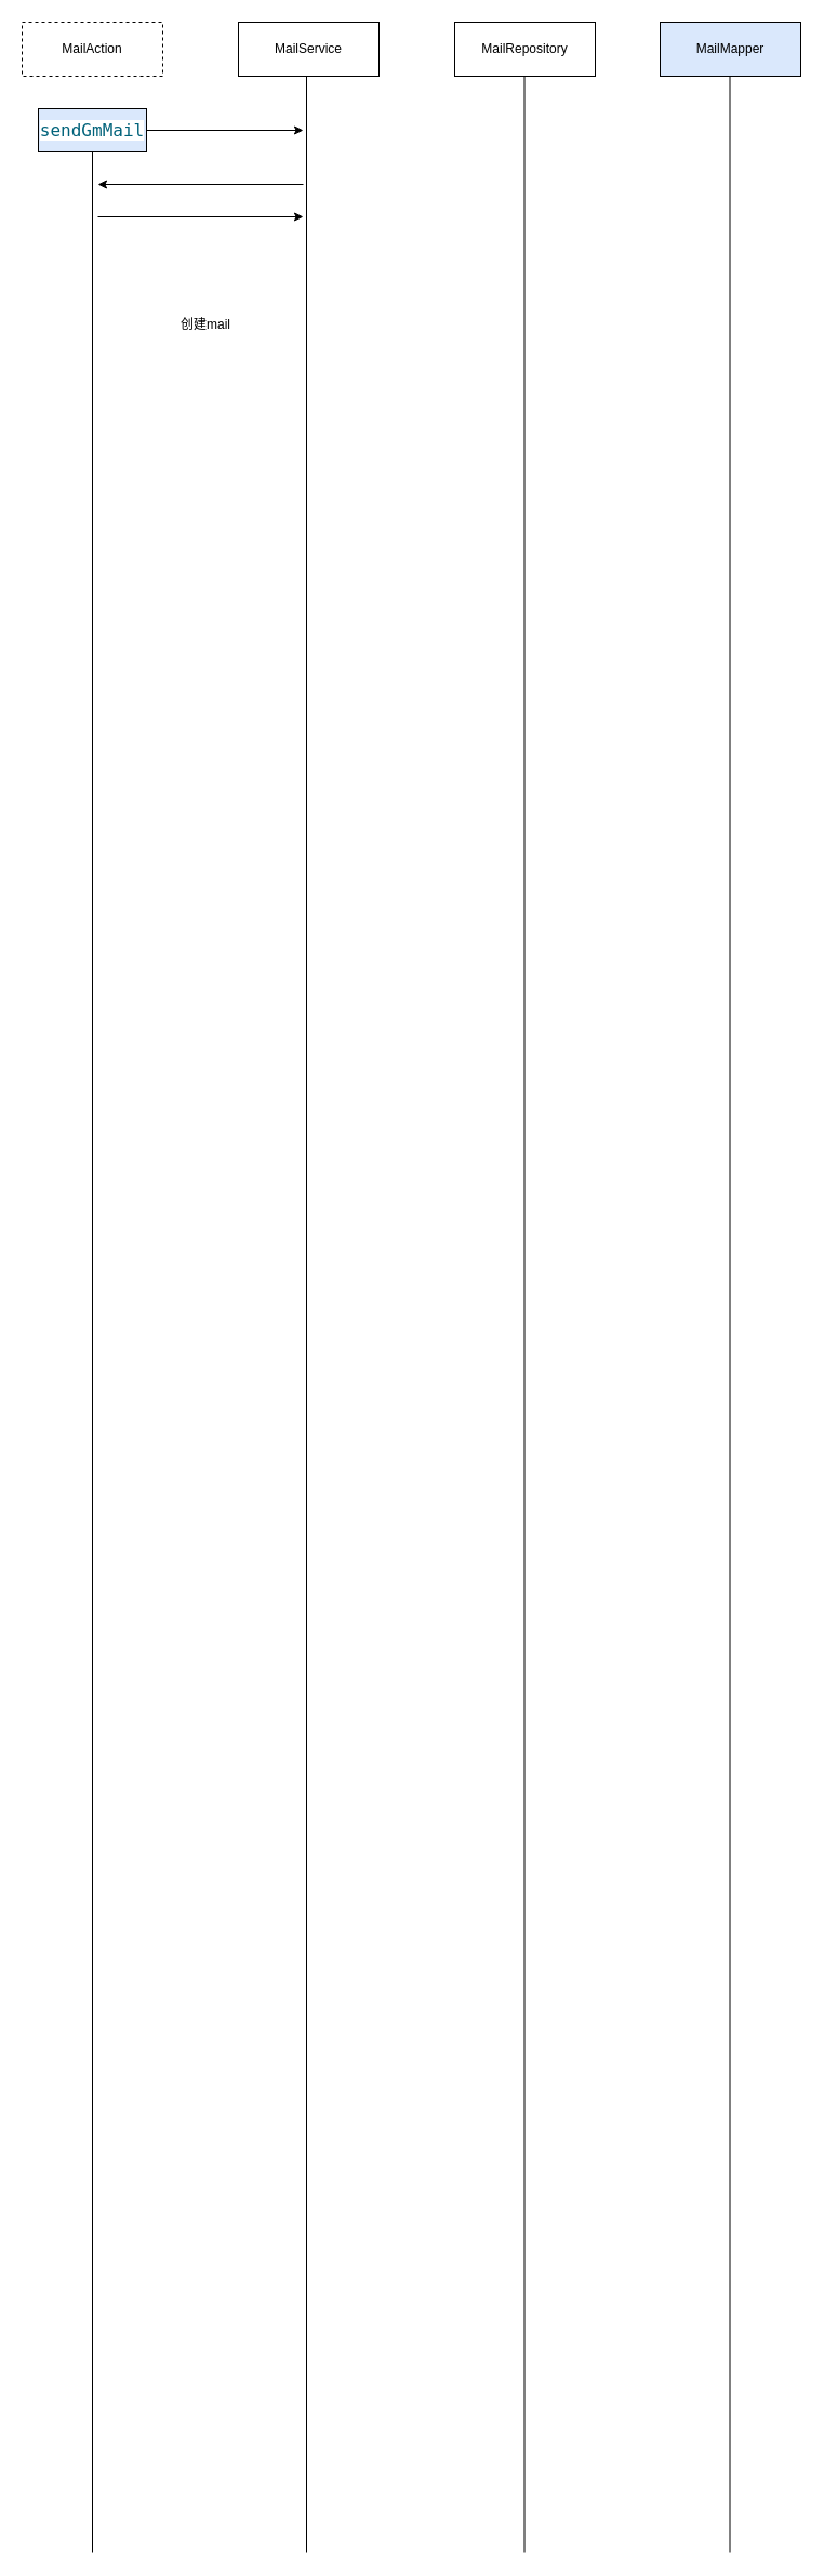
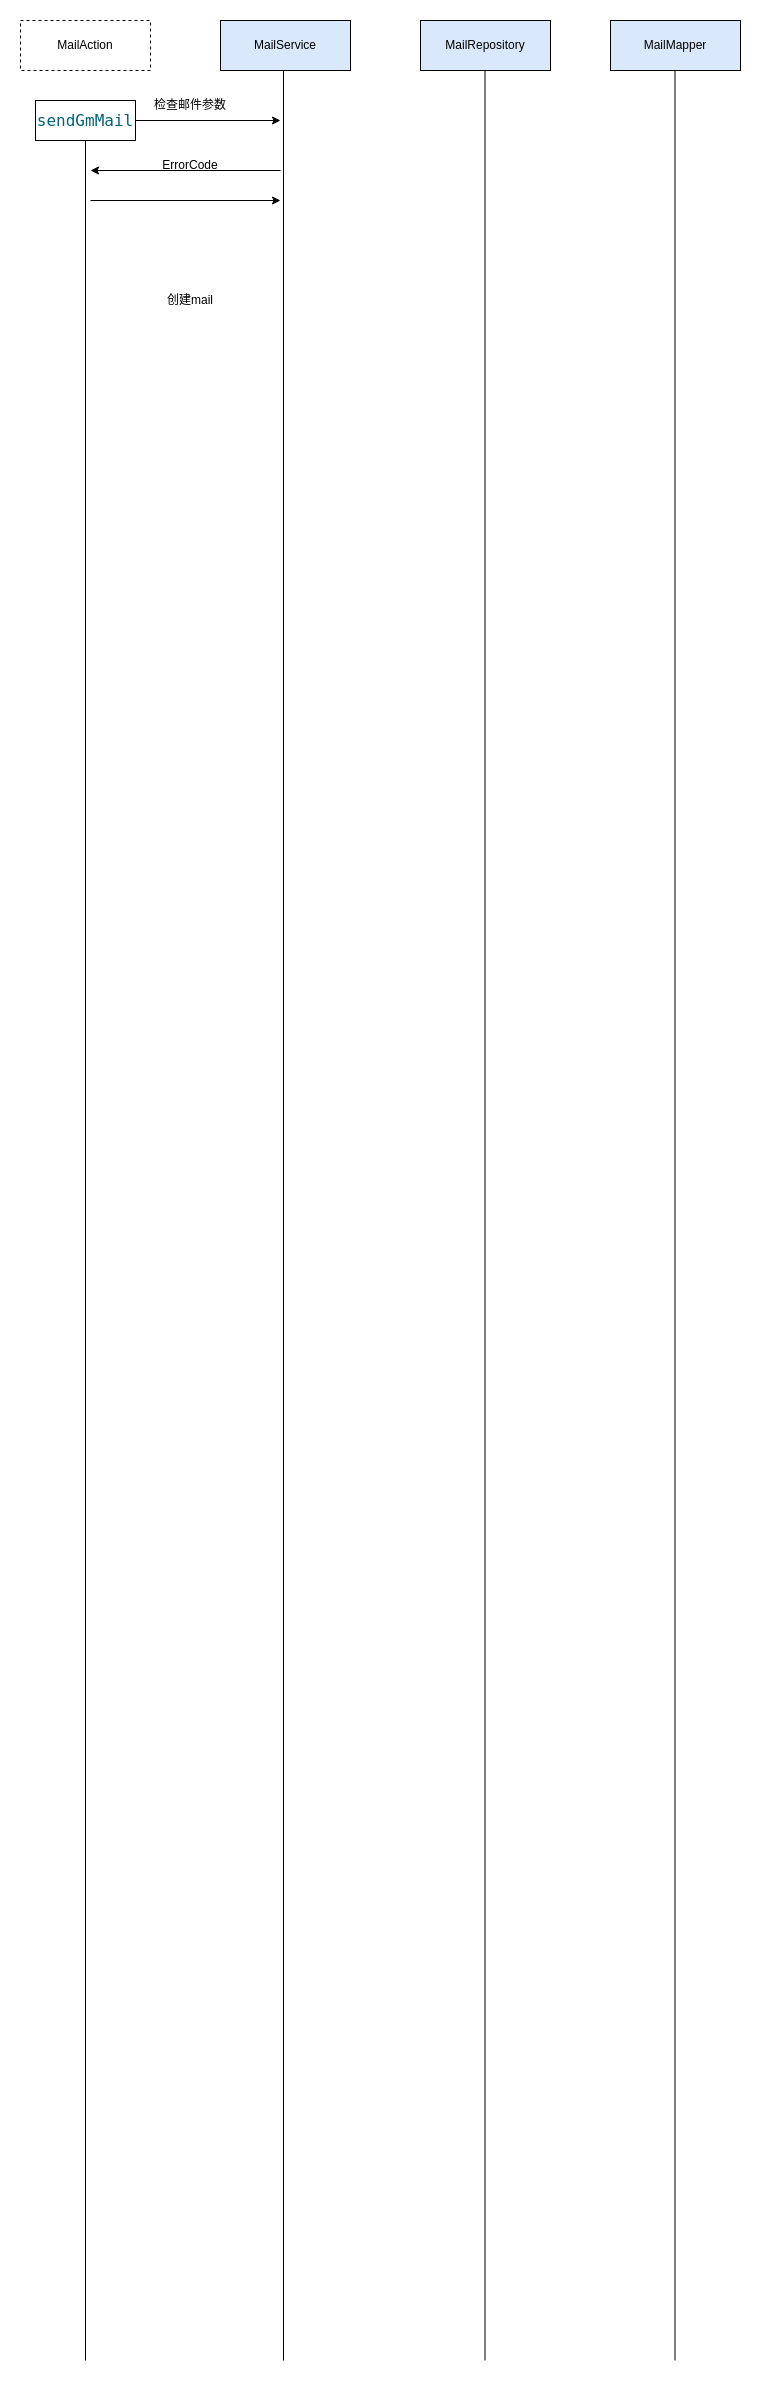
- <mxCell id="3" value="MailService" style="rounded=0;whiteSpace=wrap;html=1;" vertex="1" parent="1"><mxGeometry x="220" y="20" width="130" height="50" as="geometry" /></mxCell>
+ <mxCell id="3" value="MailService" style="rounded=0;whiteSpace=wrap;html=1;fillColor=#dae8fc;" vertex="1" parent="1"><mxGeometry x="220" y="20" width="130" height="50" as="geometry" /></mxCell>
- <mxCell id="4" value="MailRepository" style="rounded=0;whiteSpace=wrap;html=1;" vertex="1" parent="1"><mxGeometry x="420" y="20" width="130" height="50" as="geometry" /></mxCell>
+ <mxCell id="4" value="MailRepository" style="rounded=0;whiteSpace=wrap;html=1;fillColor=#dae8fc;" vertex="1" parent="1"><mxGeometry x="420" y="20" width="130" height="50" as="geometry" /></mxCell>
+ <mxCell id="10" value="检查邮件参数" style="text;html=1;strokeColor=none;fillColor=none;align=center;verticalAlign=middle;whiteSpace=wrap;rounded=0;" vertex="1" parent="1"><mxGeometry x="140" y="90" width="100" height="30" as="geometry" /></mxCell>
- <mxCell id="11" value="&lt;pre style=&quot;background-color:#ffffff;color:#080808;font-family:'宋体',monospace;font-size:12.0pt;&quot;&gt;&lt;span style=&quot;color:#00627a;&quot;&gt;sendGmMail&lt;/span&gt;&lt;/pre&gt;" style="rounded=0;whiteSpace=wrap;html=1;fillColor=#dae8fc;" vertex="1" parent="1"><mxGeometry x="35" y="100" width="100" height="40" as="geometry" /></mxCell>
+ <mxCell id="11" value="&lt;pre style=&quot;background-color:#ffffff;color:#080808;font-family:'宋体',monospace;font-size:12.0pt;&quot;&gt;&lt;span style=&quot;color:#00627a;&quot;&gt;sendGmMail&lt;/span&gt;&lt;/pre&gt;" style="rounded=0;whiteSpace=wrap;html=1;" vertex="1" parent="1"><mxGeometry x="35" y="100" width="100" height="40" as="geometry" /></mxCell>
+ <mxCell id="14" value="ErrorCode" style="text;html=1;strokeColor=none;fillColor=none;align=center;verticalAlign=middle;whiteSpace=wrap;rounded=0;" vertex="1" parent="1"><mxGeometry x="160" y="150" width="60" height="30" as="geometry" /></mxCell>
